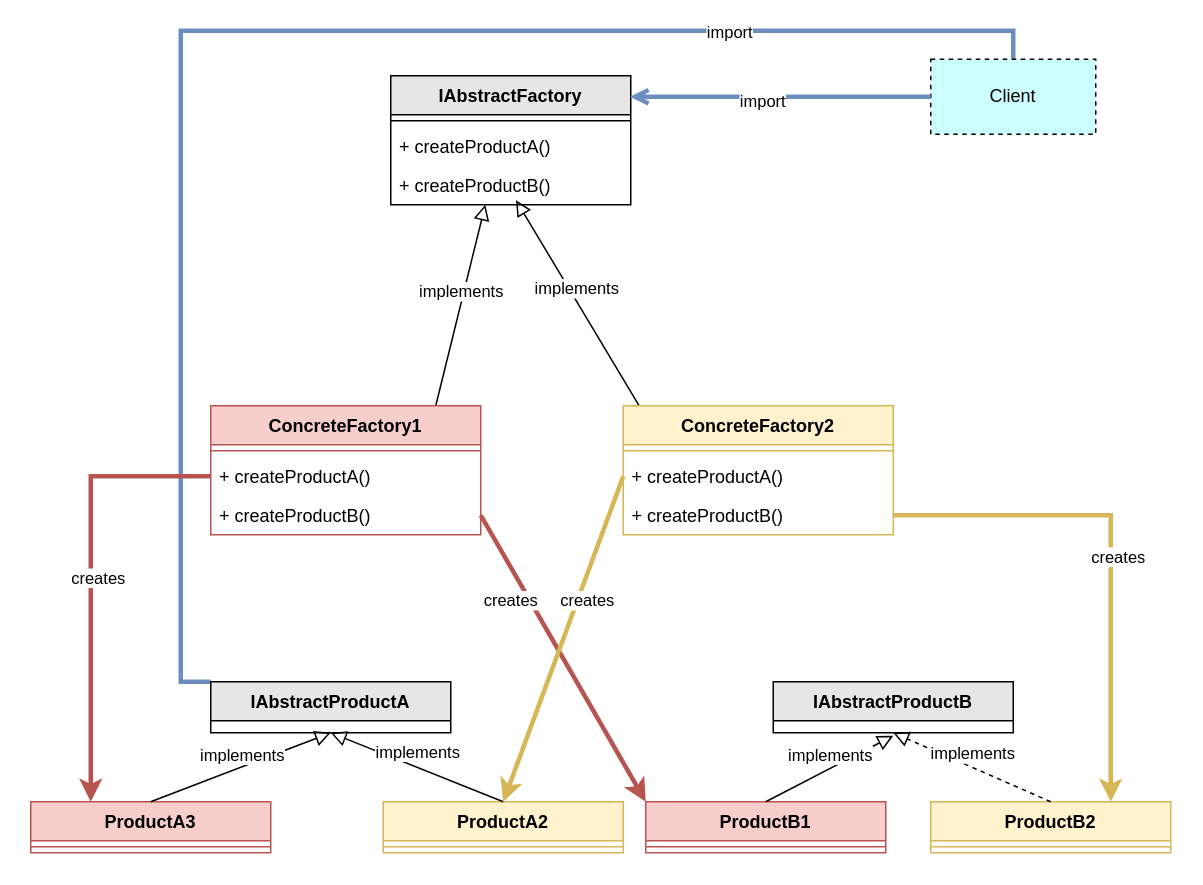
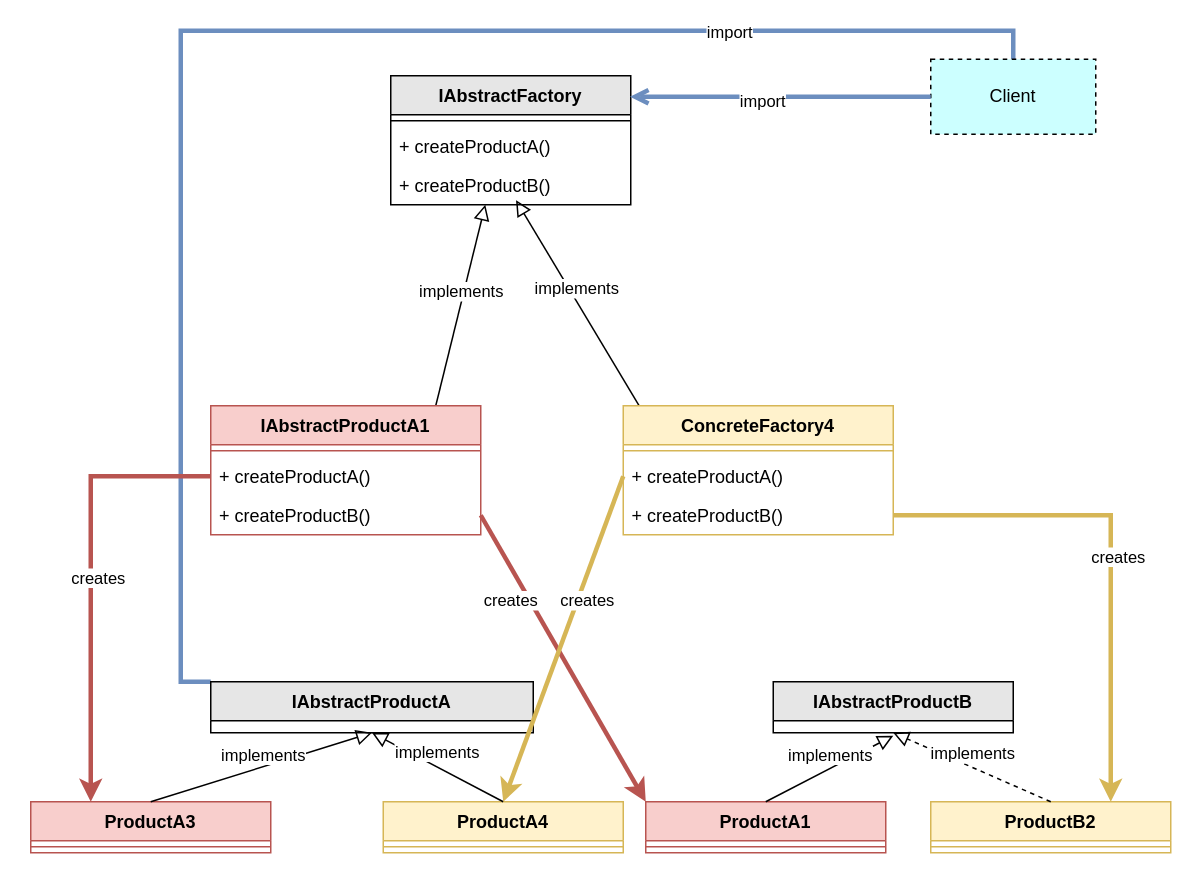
- <mxCell id="15" value="ConcreteFactory1" style="swimlane;fontStyle=1;align=center;verticalAlign=top;childLayout=stackLayout;horizontal=1;startSize=26;horizontalStack=0;resizeParent=1;resizeParentMax=0;resizeLast=0;collapsible=1;marginBottom=0;whiteSpace=wrap;html=1;fillColor=#f8cecc;strokeColor=#b85450;" vertex="1" parent="1"><mxGeometry x="140" y="270" width="180" height="86" as="geometry" /></mxCell>
+ <mxCell id="15" value="IAbstractProductA1" style="swimlane;fontStyle=1;align=center;verticalAlign=top;childLayout=stackLayout;horizontal=1;startSize=26;horizontalStack=0;resizeParent=1;resizeParentMax=0;resizeLast=0;collapsible=1;marginBottom=0;whiteSpace=wrap;html=1;fillColor=#f8cecc;strokeColor=#b85450;" vertex="1" parent="1"><mxGeometry x="140" y="270" width="180" height="86" as="geometry" /></mxCell>
- <mxCell id="8" value="ConcreteFactory2" style="swimlane;fontStyle=1;align=center;verticalAlign=top;childLayout=stackLayout;horizontal=1;startSize=26;horizontalStack=0;resizeParent=1;resizeParentMax=0;resizeLast=0;collapsible=1;marginBottom=0;whiteSpace=wrap;html=1;fillColor=#fff2cc;strokeColor=#d6b656;" vertex="1" parent="1"><mxGeometry x="415" y="270" width="180" height="86" as="geometry" /></mxCell>
+ <mxCell id="8" value="ConcreteFactory4" style="swimlane;fontStyle=1;align=center;verticalAlign=top;childLayout=stackLayout;horizontal=1;startSize=26;horizontalStack=0;resizeParent=1;resizeParentMax=0;resizeLast=0;collapsible=1;marginBottom=0;whiteSpace=wrap;html=1;fillColor=#fff2cc;strokeColor=#d6b656;" vertex="1" parent="1"><mxGeometry x="415" y="270" width="180" height="86" as="geometry" /></mxCell>
- <mxCell id="19" value="IAbstractProductA" style="swimlane;fontStyle=1;align=center;verticalAlign=top;childLayout=stackLayout;horizontal=1;startSize=26;horizontalStack=0;resizeParent=1;resizeParentMax=0;resizeLast=0;collapsible=1;marginBottom=0;whiteSpace=wrap;html=1;fillColor=#E6E6E6;" vertex="1" parent="1"><mxGeometry x="140" y="454" width="160" height="34" as="geometry" /></mxCell>
+ <mxCell id="19" value="IAbstractProductA" style="swimlane;fontStyle=1;align=center;verticalAlign=top;childLayout=stackLayout;horizontal=1;startSize=26;horizontalStack=0;resizeParent=1;resizeParentMax=0;resizeLast=0;collapsible=1;marginBottom=0;whiteSpace=wrap;html=1;fillColor=#E6E6E6;" vertex="1" parent="1"><mxGeometry x="140" y="454" width="215" height="34" as="geometry" /></mxCell>
- <mxCell id="23" value="ProductA2" style="swimlane;fontStyle=1;align=center;verticalAlign=top;childLayout=stackLayout;horizontal=1;startSize=26;horizontalStack=0;resizeParent=1;resizeParentMax=0;resizeLast=0;collapsible=1;marginBottom=0;whiteSpace=wrap;html=1;fillColor=#fff2cc;strokeColor=#d6b656;" vertex="1" parent="1"><mxGeometry x="255" y="534" width="160" height="34" as="geometry" /></mxCell>
+ <mxCell id="23" value="ProductA4" style="swimlane;fontStyle=1;align=center;verticalAlign=top;childLayout=stackLayout;horizontal=1;startSize=26;horizontalStack=0;resizeParent=1;resizeParentMax=0;resizeLast=0;collapsible=1;marginBottom=0;whiteSpace=wrap;html=1;fillColor=#fff2cc;strokeColor=#d6b656;" vertex="1" parent="1"><mxGeometry x="255" y="534" width="160" height="34" as="geometry" /></mxCell>
- <mxCell id="25" value="ProductB1" style="swimlane;fontStyle=1;align=center;verticalAlign=top;childLayout=stackLayout;horizontal=1;startSize=26;horizontalStack=0;resizeParent=1;resizeParentMax=0;resizeLast=0;collapsible=1;marginBottom=0;whiteSpace=wrap;html=1;fillColor=#f8cecc;strokeColor=#b85450;" vertex="1" parent="1"><mxGeometry x="430" y="534" width="160" height="34" as="geometry" /></mxCell>
+ <mxCell id="25" value="ProductA1" style="swimlane;fontStyle=1;align=center;verticalAlign=top;childLayout=stackLayout;horizontal=1;startSize=26;horizontalStack=0;resizeParent=1;resizeParentMax=0;resizeLast=0;collapsible=1;marginBottom=0;whiteSpace=wrap;html=1;fillColor=#f8cecc;strokeColor=#b85450;" vertex="1" parent="1"><mxGeometry x="430" y="534" width="160" height="34" as="geometry" /></mxCell>
